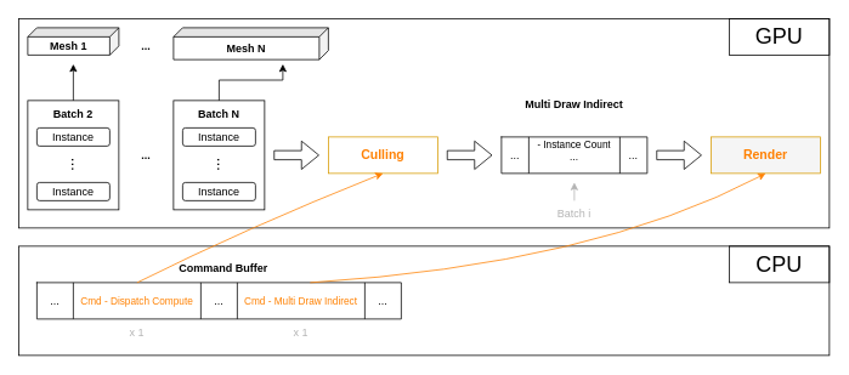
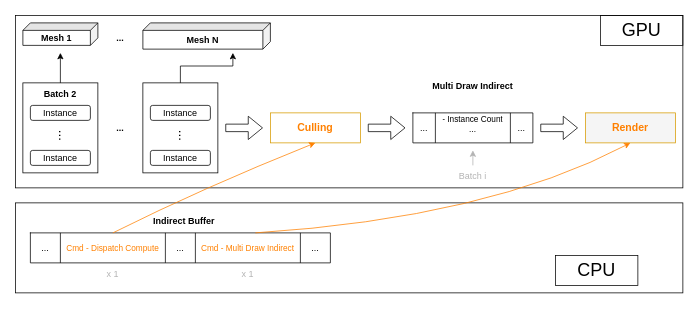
- <mxCell id="23" value="Batch N" style="text;html=1;align=center;verticalAlign=middle;whiteSpace=wrap;rounded=0;fontStyle=1;fontFamily=Helvetica;" parent="1" vertex="1"><mxGeometry x="210" y="110" width="60" height="30" as="geometry" /></mxCell>
- <mxCell id="34" value="&lt;font style=&quot;font-size: 24px;&quot;&gt;CPU&lt;/font&gt;" style="text;html=1;align=center;verticalAlign=middle;whiteSpace=wrap;rounded=0;strokeColor=default;fontFamily=Helvetica;" parent="1" vertex="1"><mxGeometry x="800" y="270" width="110" height="40" as="geometry" /></mxCell>
+ <mxCell id="34" value="&lt;font style=&quot;font-size: 24px;&quot;&gt;CPU&lt;/font&gt;" style="text;html=1;align=center;verticalAlign=middle;whiteSpace=wrap;rounded=0;strokeColor=default;fontFamily=Helvetica;" parent="1" vertex="1"><mxGeometry x="740" y="340" width="110" height="40" as="geometry" /></mxCell>
- <mxCell id="42" value="&lt;b&gt;Command Buffer&lt;/b&gt;" style="text;html=1;align=center;verticalAlign=middle;whiteSpace=wrap;rounded=0;fontFamily=Helvetica;" parent="1" vertex="1"><mxGeometry x="185" y="280" width="120" height="30" as="geometry" /></mxCell>
+ <mxCell id="42" value="&lt;b&gt;Indirect Buffer&lt;/b&gt;" style="text;html=1;align=center;verticalAlign=middle;whiteSpace=wrap;rounded=0;fontFamily=Helvetica;" parent="1" vertex="1"><mxGeometry x="185" y="280" width="120" height="30" as="geometry" /></mxCell>
